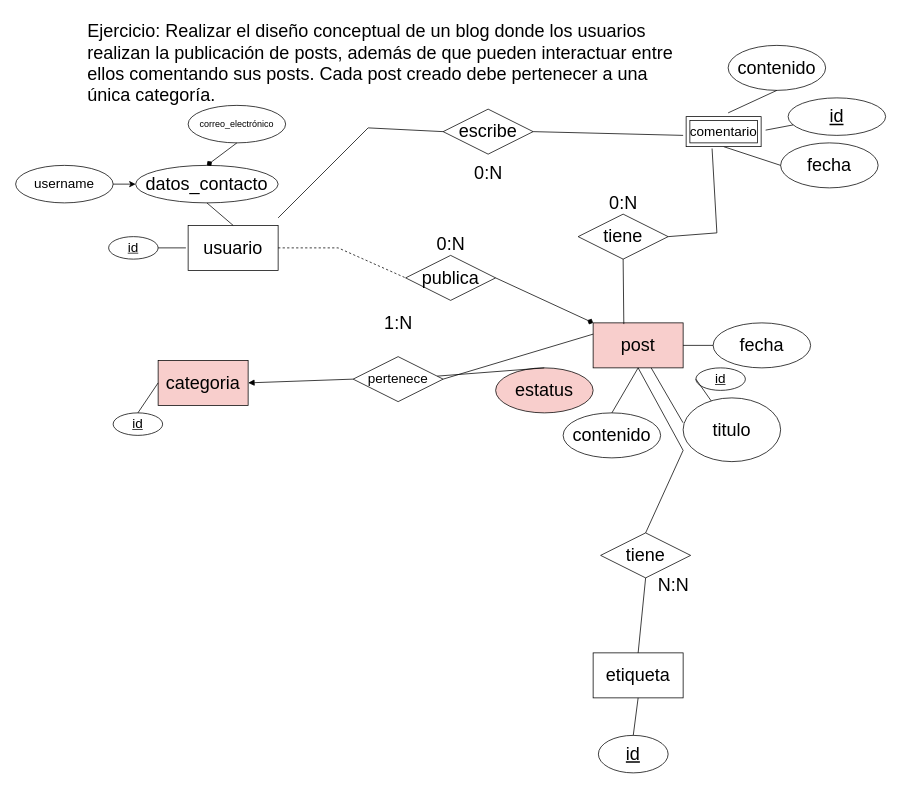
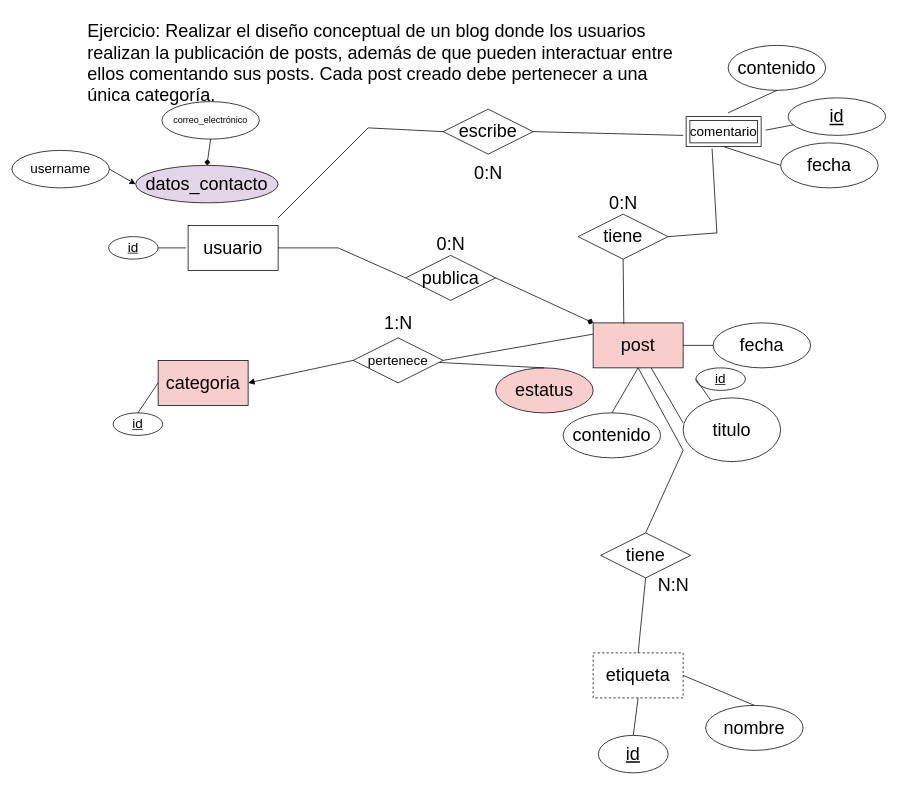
- <mxCell id="7" value="&lt;font style=&quot;font-size: 12px;&quot;&gt;correo_electrónico&lt;/font&gt;" style="ellipse;whiteSpace=wrap;html=1;" vertex="1" parent="1"><mxGeometry x="250" y="140" width="130" height="50" as="geometry" /></mxCell>
+ <mxCell id="7" value="&lt;font style=&quot;font-size: 12px;&quot;&gt;correo_electrónico&lt;/font&gt;" style="ellipse;whiteSpace=wrap;html=1;" vertex="1" parent="1"><mxGeometry x="215" y="135" width="130" height="50" as="geometry" /></mxCell>
- <mxCell id="8" value="&lt;font style=&quot;font-size: 18px;&quot;&gt;username&lt;/font&gt;" style="ellipse;whiteSpace=wrap;html=1;" vertex="1" parent="1"><mxGeometry x="20" y="220" width="130" height="50" as="geometry" /></mxCell>
+ <mxCell id="8" value="&lt;font style=&quot;font-size: 18px;&quot;&gt;username&lt;/font&gt;" style="ellipse;whiteSpace=wrap;html=1;" vertex="1" parent="1"><mxGeometry x="15" y="200" width="130" height="50" as="geometry" /></mxCell>
- <mxCell id="6" value="&lt;font style=&quot;font-size: 24px;&quot;&gt;datos_contacto&lt;/font&gt;" style="ellipse;whiteSpace=wrap;html=1;" vertex="1" parent="1"><mxGeometry x="180" y="220" width="190" height="50" as="geometry" /></mxCell>
+ <mxCell id="6" value="&lt;font style=&quot;font-size: 24px;&quot;&gt;datos_contacto&lt;/font&gt;" style="ellipse;whiteSpace=wrap;html=1;fillColor=#e1d5e7;" vertex="1" parent="1"><mxGeometry x="180" y="220" width="190" height="50" as="geometry" /></mxCell>
- <mxCell id="21" value="" style="endArrow=none;html=1;rounded=0;exitX=0.5;exitY=0;exitDx=0;exitDy=0;entryX=0.5;entryY=1;entryDx=0;entryDy=0;" edge="1" parent="1" source="3" target="6"><mxGeometry width="50" height="50" relative="1" as="geometry"><mxPoint x="125" y="280" as="sourcePoint" /><mxPoint x="190" y="255" as="targetPoint" /></mxGeometry></mxCell>
- <mxCell id="33" value="" style="endArrow=none;html=1;rounded=0;exitX=1;exitY=0.5;exitDx=0;exitDy=0;entryX=0;entryY=0.5;entryDx=0;entryDy=0;dashed=1;" edge="1" parent="1" source="3" target="32"><mxGeometry width="50" height="50" relative="1" as="geometry"><mxPoint x="540" y="350" as="sourcePoint" /><mxPoint x="590" y="300" as="targetPoint" /><Array as="points"><mxPoint x="450" y="330" /></Array></mxGeometry></mxCell>
+ <mxCell id="33" value="" style="endArrow=none;html=1;rounded=0;exitX=1;exitY=0.5;exitDx=0;exitDy=0;entryX=0;entryY=0.5;entryDx=0;entryDy=0;" edge="1" parent="1" source="3" target="32"><mxGeometry width="50" height="50" relative="1" as="geometry"><mxPoint x="540" y="350" as="sourcePoint" /><mxPoint x="590" y="300" as="targetPoint" /><Array as="points"><mxPoint x="450" y="330" /></Array></mxGeometry></mxCell>
- <mxCell id="36" value="&lt;font style=&quot;font-size: 18px;&quot;&gt;pertenece&lt;/font&gt;" style="shape=rhombus;perimeter=rhombusPerimeter;whiteSpace=wrap;html=1;align=center;" vertex="1" parent="1"><mxGeometry x="470" y="475" width="120" height="60" as="geometry" /></mxCell>
+ <mxCell id="36" value="&lt;font style=&quot;font-size: 18px;&quot;&gt;pertenece&lt;/font&gt;" style="shape=rhombus;perimeter=rhombusPerimeter;whiteSpace=wrap;html=1;align=center;" vertex="1" parent="1"><mxGeometry x="470" y="450" width="120" height="60" as="geometry" /></mxCell>
- <mxCell id="44" value="&lt;font style=&quot;font-size: 24px;&quot;&gt;etiqueta&lt;/font&gt;" style="whiteSpace=wrap;html=1;" vertex="1" parent="1"><mxGeometry x="790" y="870" width="120" height="60" as="geometry" /></mxCell>
+ <mxCell id="44" value="&lt;font style=&quot;font-size: 24px;&quot;&gt;etiqueta&lt;/font&gt;" style="whiteSpace=wrap;html=1;dashed=1;" vertex="1" parent="1"><mxGeometry x="790" y="870" width="120" height="60" as="geometry" /></mxCell>
+ <mxCell id="48" value="" style="endArrow=none;html=1;rounded=0;exitX=0.5;exitY=0;exitDx=0;exitDy=0;entryX=1;entryY=0.5;entryDx=0;entryDy=0;" edge="1" parent="1" source="46" target="44"><mxGeometry width="50" height="50" relative="1" as="geometry"><mxPoint x="854" y="990" as="sourcePoint" /><mxPoint x="860" y="940" as="targetPoint" /></mxGeometry></mxCell>
+ <mxCell id="46" value="&lt;span style=&quot;font-size: 24px;&quot;&gt;nombre&lt;/span&gt;" style="ellipse;whiteSpace=wrap;html=1;" vertex="1" parent="1"><mxGeometry x="940" y="940" width="130" height="60" as="geometry" /></mxCell>
